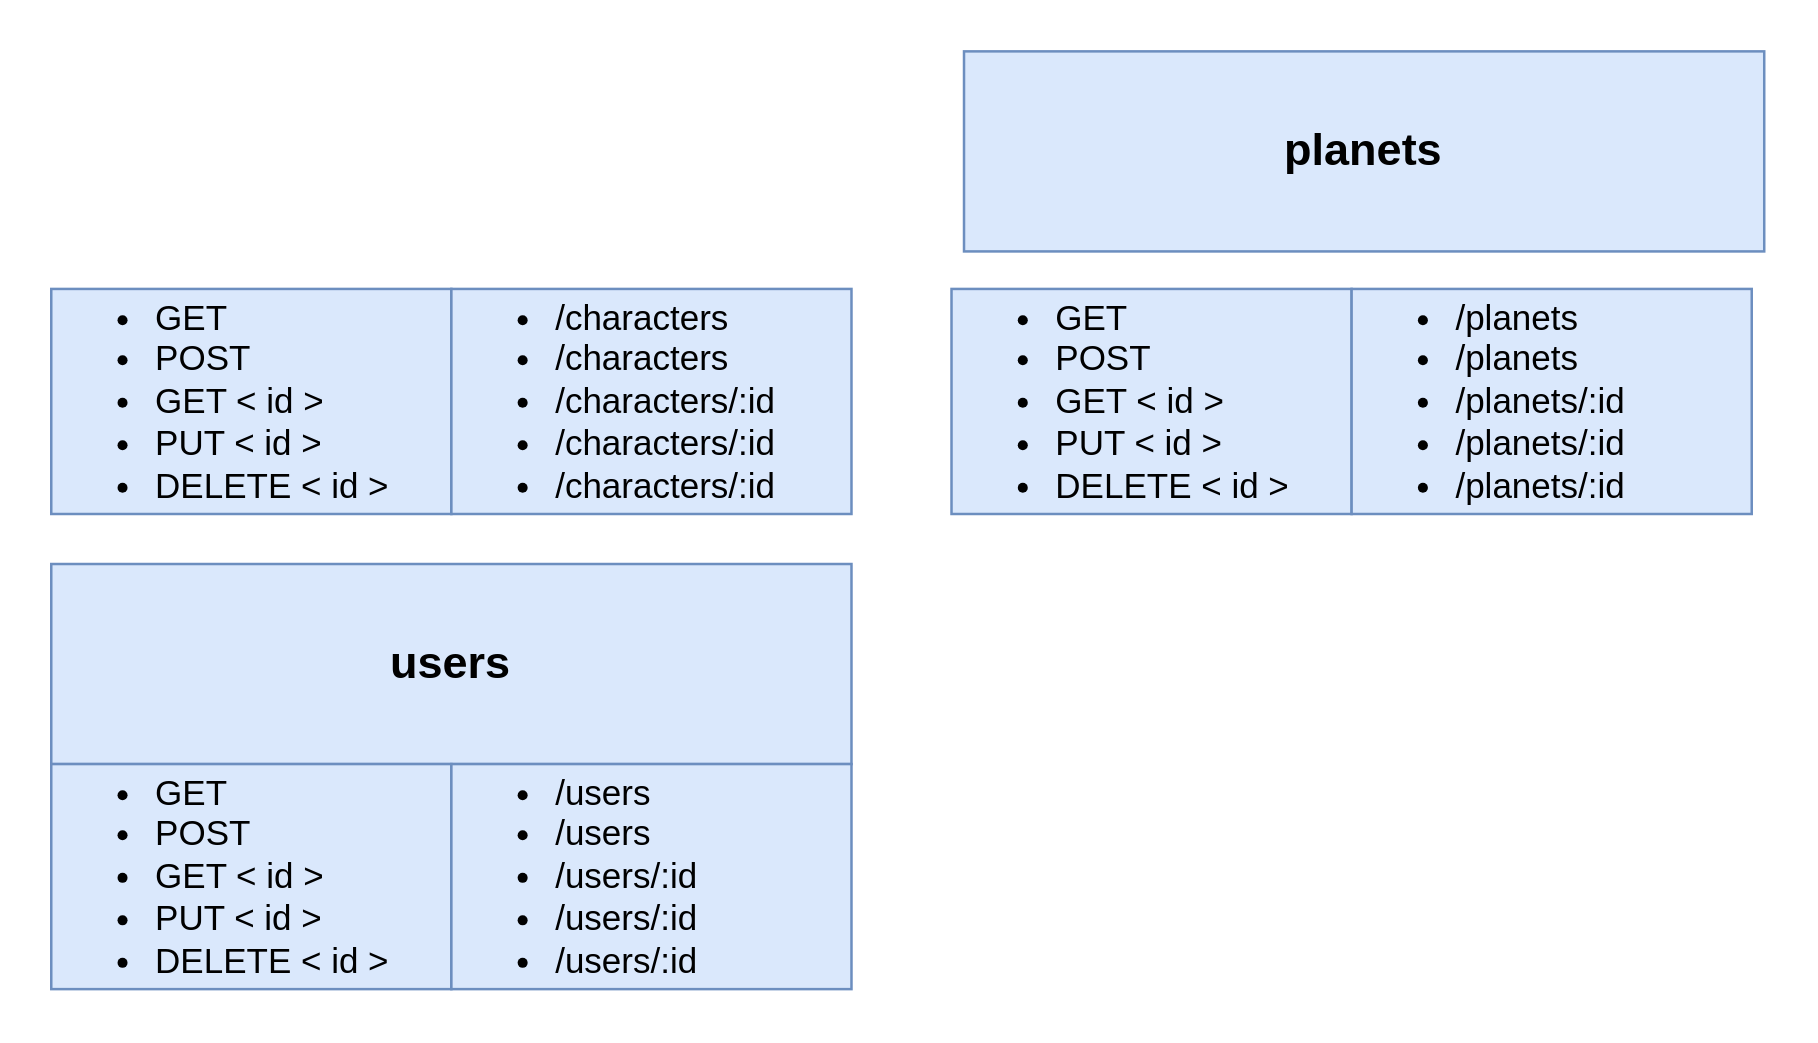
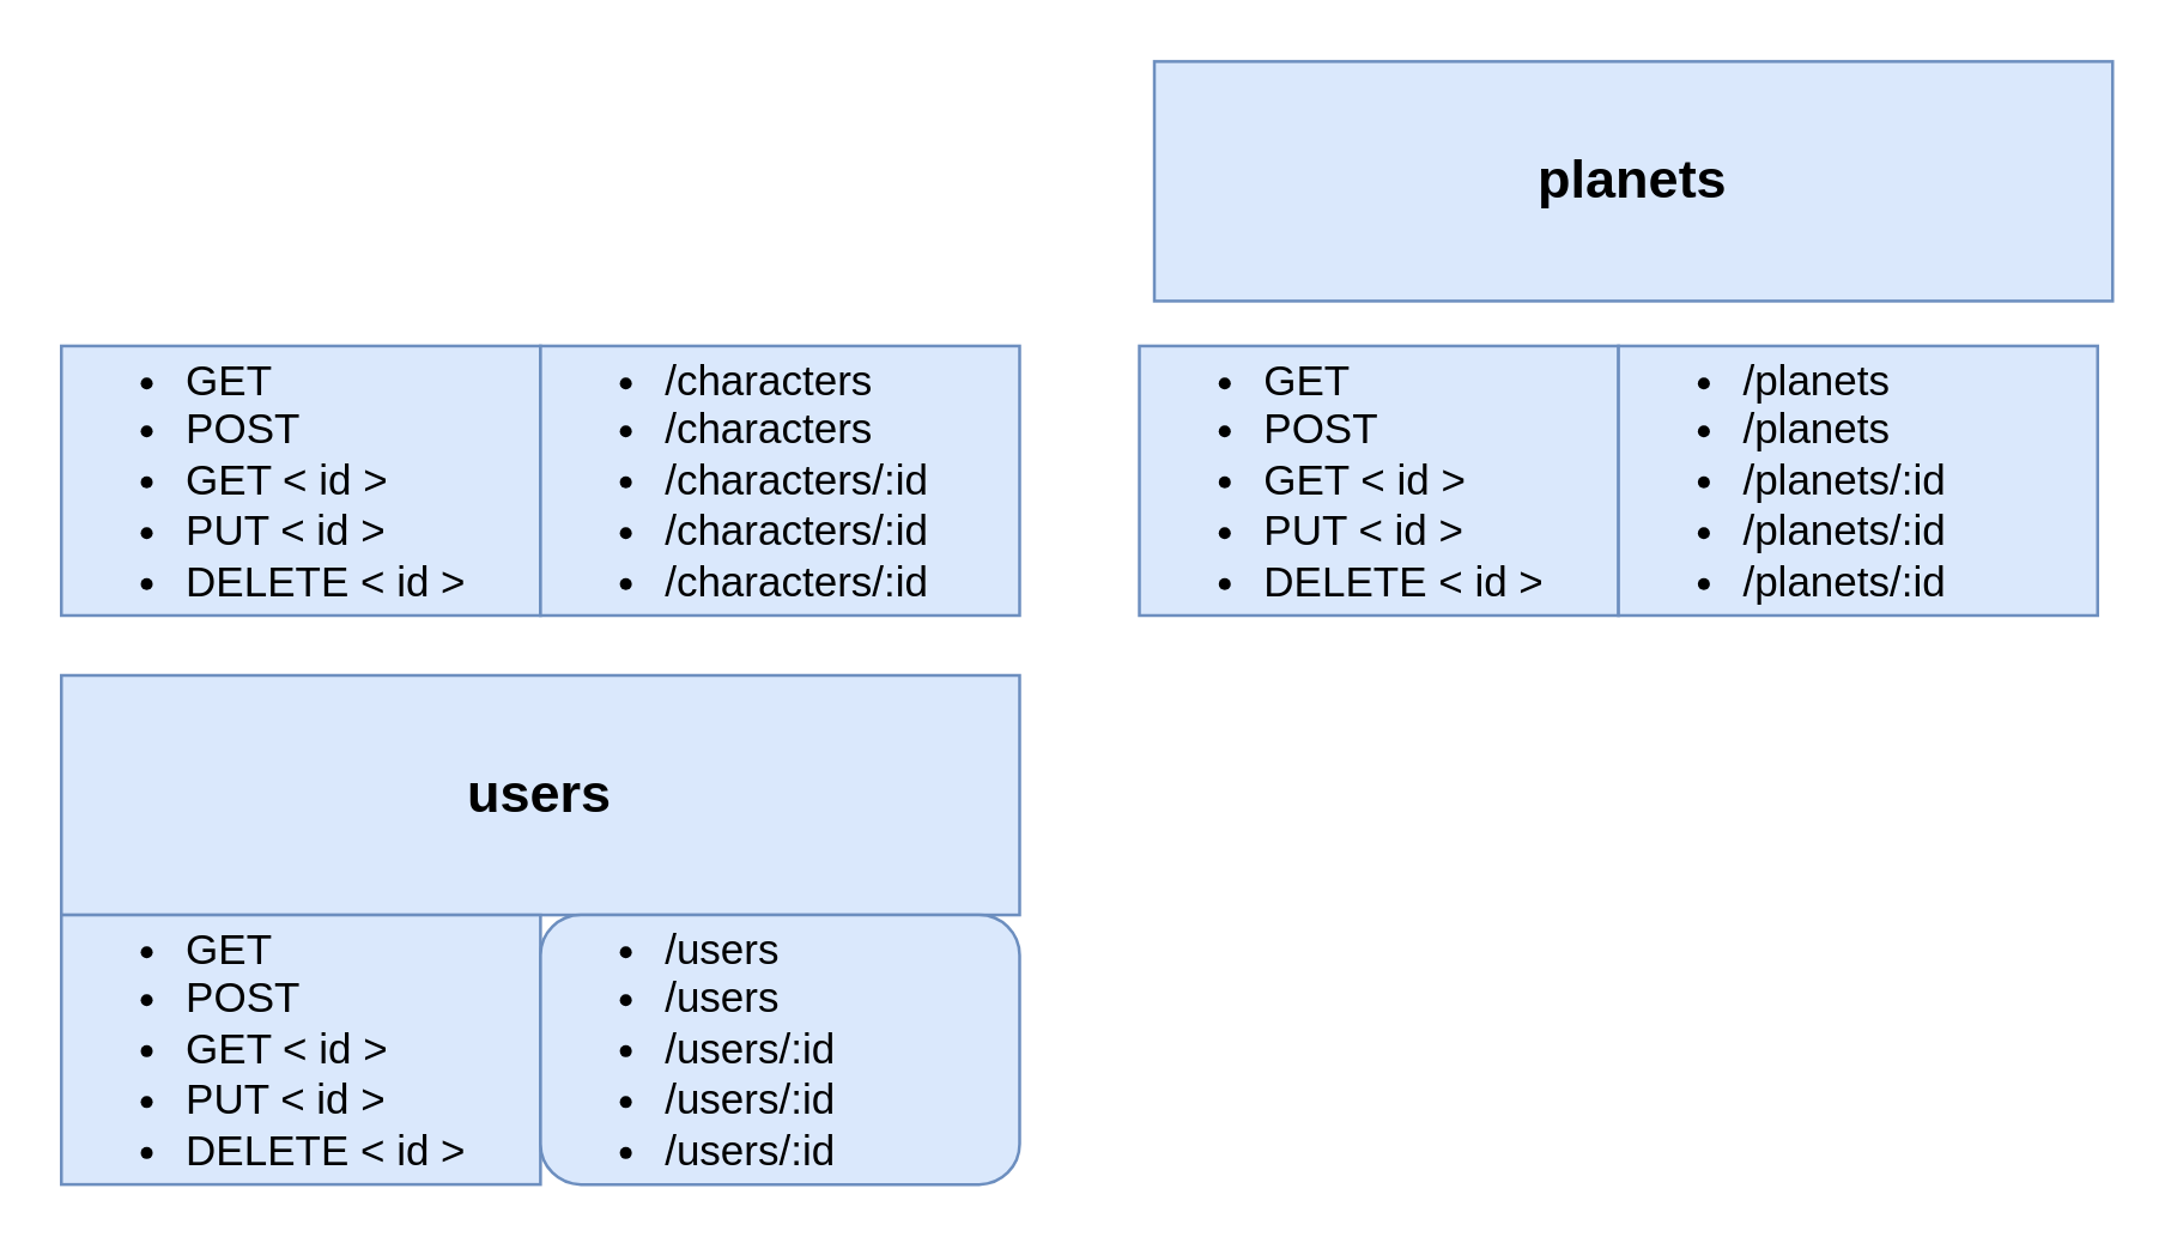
- <mxCell id="9" value="&lt;ul style=&quot;font-size: 14px&quot;&gt;&lt;li&gt;/users&lt;/li&gt;&lt;li&gt;/users&lt;/li&gt;&lt;li&gt;/users/:id&lt;/li&gt;&lt;li&gt;/users/:id&lt;/li&gt;&lt;li&gt;/users/:id&lt;/li&gt;&lt;/ul&gt;" style="rounded=0;whiteSpace=wrap;html=1;align=left;fillColor=#dae8fc;strokeColor=#6c8ebf;" vertex="1" parent="1"><mxGeometry x="180" y="305" width="160" height="90" as="geometry" /></mxCell>
+ <mxCell id="9" value="&lt;ul style=&quot;font-size: 14px&quot;&gt;&lt;li&gt;/users&lt;/li&gt;&lt;li&gt;/users&lt;/li&gt;&lt;li&gt;/users/:id&lt;/li&gt;&lt;li&gt;/users/:id&lt;/li&gt;&lt;li&gt;/users/:id&lt;/li&gt;&lt;/ul&gt;" style="whiteSpace=wrap;html=1;align=left;fillColor=#dae8fc;strokeColor=#6c8ebf;rounded=1;" vertex="1" parent="1"><mxGeometry x="180" y="305" width="160" height="90" as="geometry" /></mxCell>
